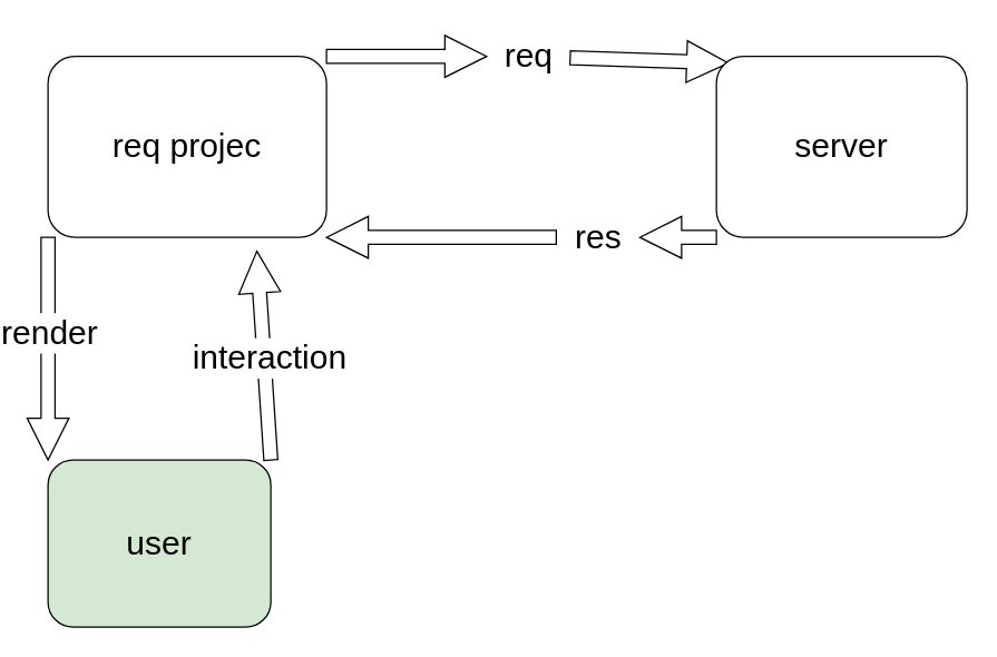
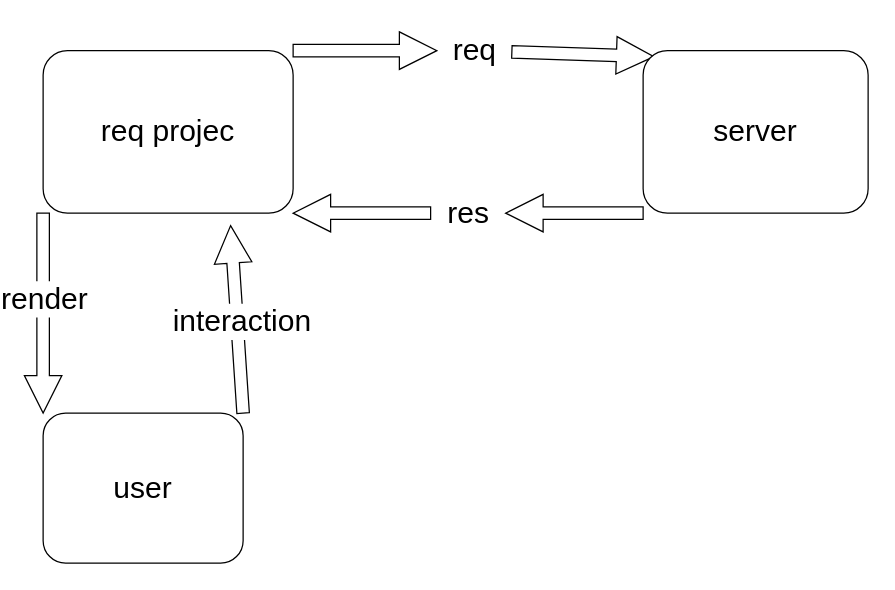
- <mxCell id="14" value="&lt;font style=&quot;font-size: 24px;&quot;&gt;res&lt;br&gt;&lt;/font&gt;" style="text;html=1;align=center;verticalAlign=middle;resizable=0;points=[];autosize=1;strokeColor=none;fillColor=none;strokeWidth=1;" vertex="1" parent="1"><mxGeometry x="385" y="150" width="60" height="40" as="geometry" /></mxCell>
+ <mxCell id="14" value="&lt;font style=&quot;font-size: 24px;&quot;&gt;res&lt;br&gt;&lt;/font&gt;" style="text;html=1;align=center;verticalAlign=middle;resizable=0;points=[];autosize=1;strokeColor=none;fillColor=none;strokeWidth=1;" vertex="1" parent="1"><mxGeometry x="330" y="150" width="60" height="40" as="geometry" /></mxCell>
- <mxCell id="8" value="&lt;font style=&quot;font-size: 24px;&quot;&gt;user&lt;/font&gt;" style="rounded=1;whiteSpace=wrap;html=1;fillColor=#d5e8d4;" vertex="1" parent="1"><mxGeometry x="20" y="330" width="160" height="120" as="geometry" /></mxCell>
+ <mxCell id="8" value="&lt;font style=&quot;font-size: 24px;&quot;&gt;user&lt;/font&gt;" style="rounded=1;whiteSpace=wrap;html=1;" vertex="1" parent="1"><mxGeometry x="20" y="330" width="160" height="120" as="geometry" /></mxCell>
